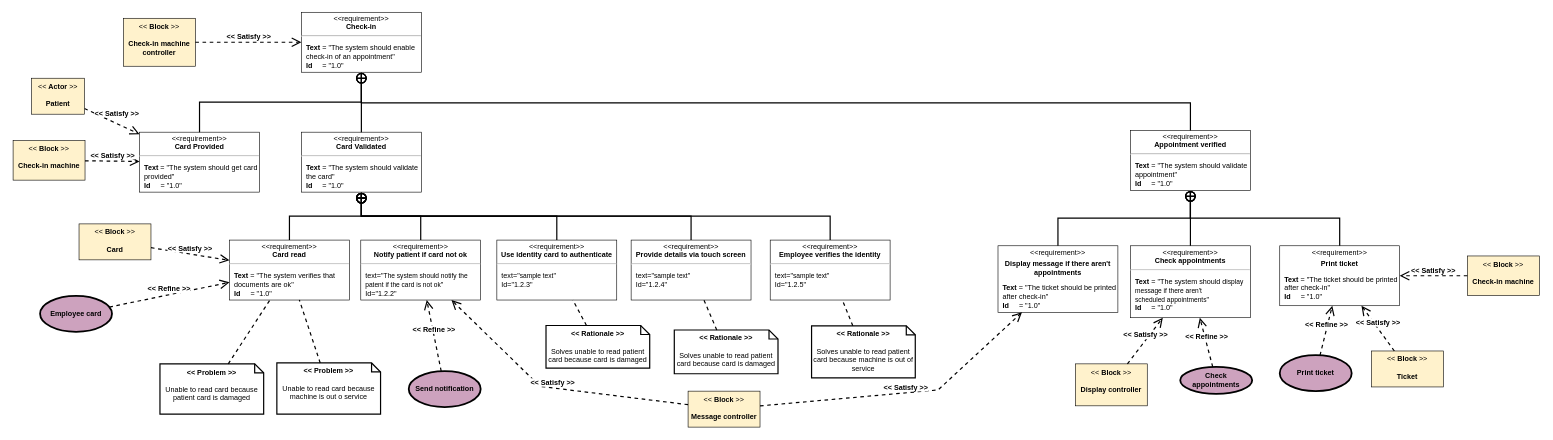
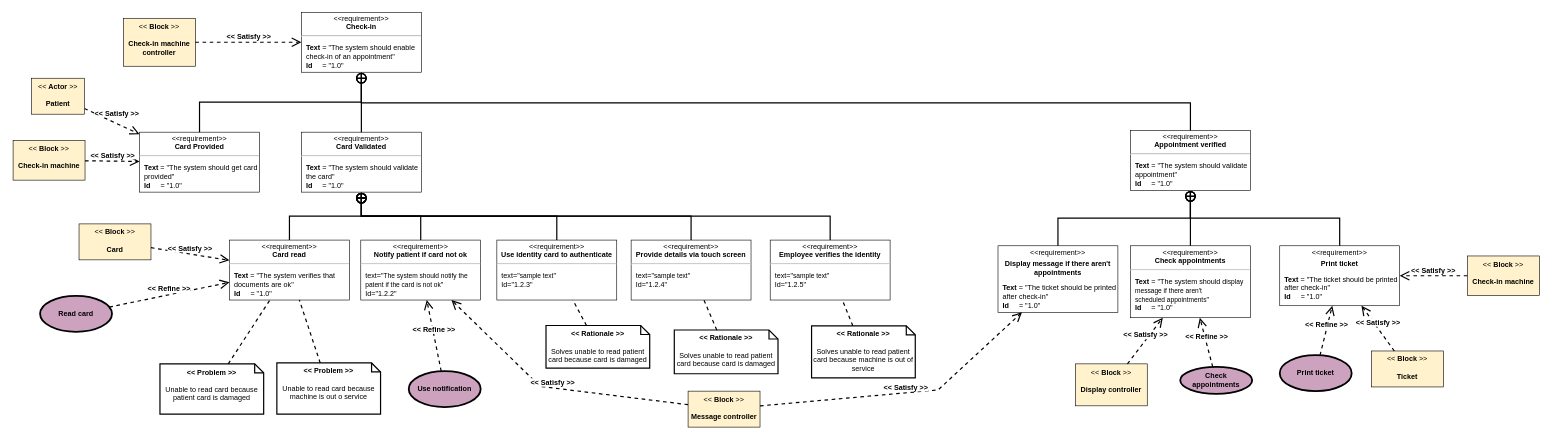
- <mxCell id="24" value="Employee card" style="shape=ellipse;html=1;strokeWidth=3;fontStyle=1;whiteSpace=wrap;align=center;perimeter=ellipsePerimeter;fillColor=#CDA2BE;" parent="1" vertex="1"><mxGeometry x="65" y="493" width="120" height="60" as="geometry" /></mxCell>
+ <mxCell id="24" value="Read card" style="shape=ellipse;html=1;strokeWidth=3;fontStyle=1;whiteSpace=wrap;align=center;perimeter=ellipsePerimeter;fillColor=#CDA2BE;" parent="1" vertex="1"><mxGeometry x="65" y="493" width="120" height="60" as="geometry" /></mxCell>
- <mxCell id="54" value="Send notification" style="shape=ellipse;html=1;strokeWidth=3;fontStyle=1;whiteSpace=wrap;align=center;perimeter=ellipsePerimeter;fillColor=#CDA2BE;" parent="1" vertex="1"><mxGeometry x="680" y="618.5" width="120" height="60" as="geometry" /></mxCell>
+ <mxCell id="54" value="Use notification" style="shape=ellipse;html=1;strokeWidth=3;fontStyle=1;whiteSpace=wrap;align=center;perimeter=ellipsePerimeter;fillColor=#CDA2BE;" parent="1" vertex="1"><mxGeometry x="680" y="618.5" width="120" height="60" as="geometry" /></mxCell>
